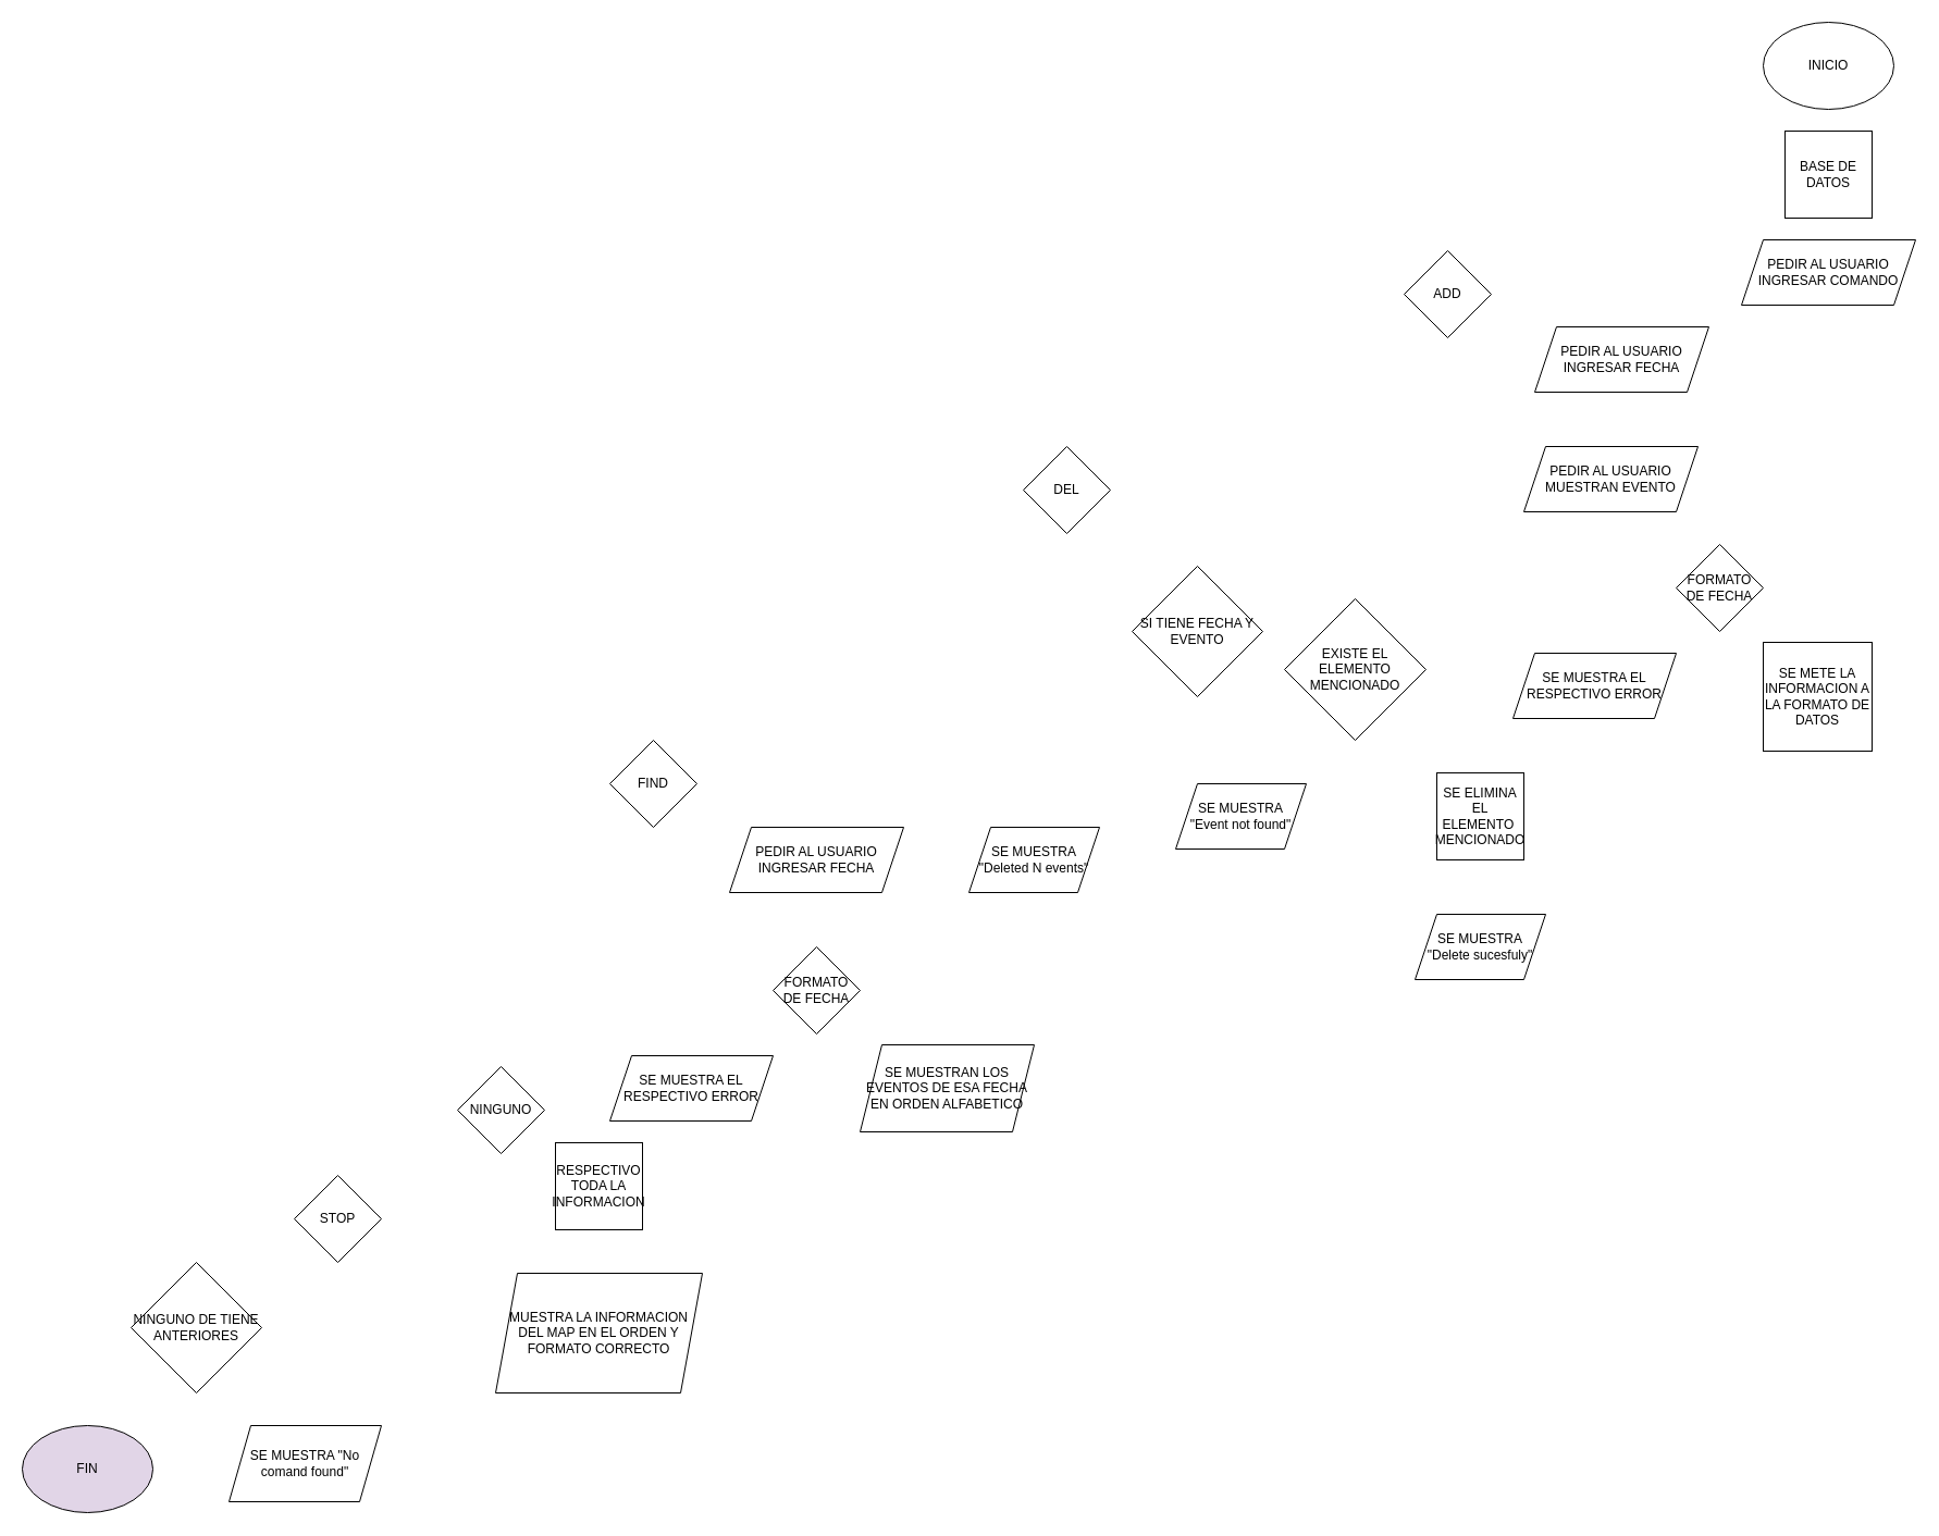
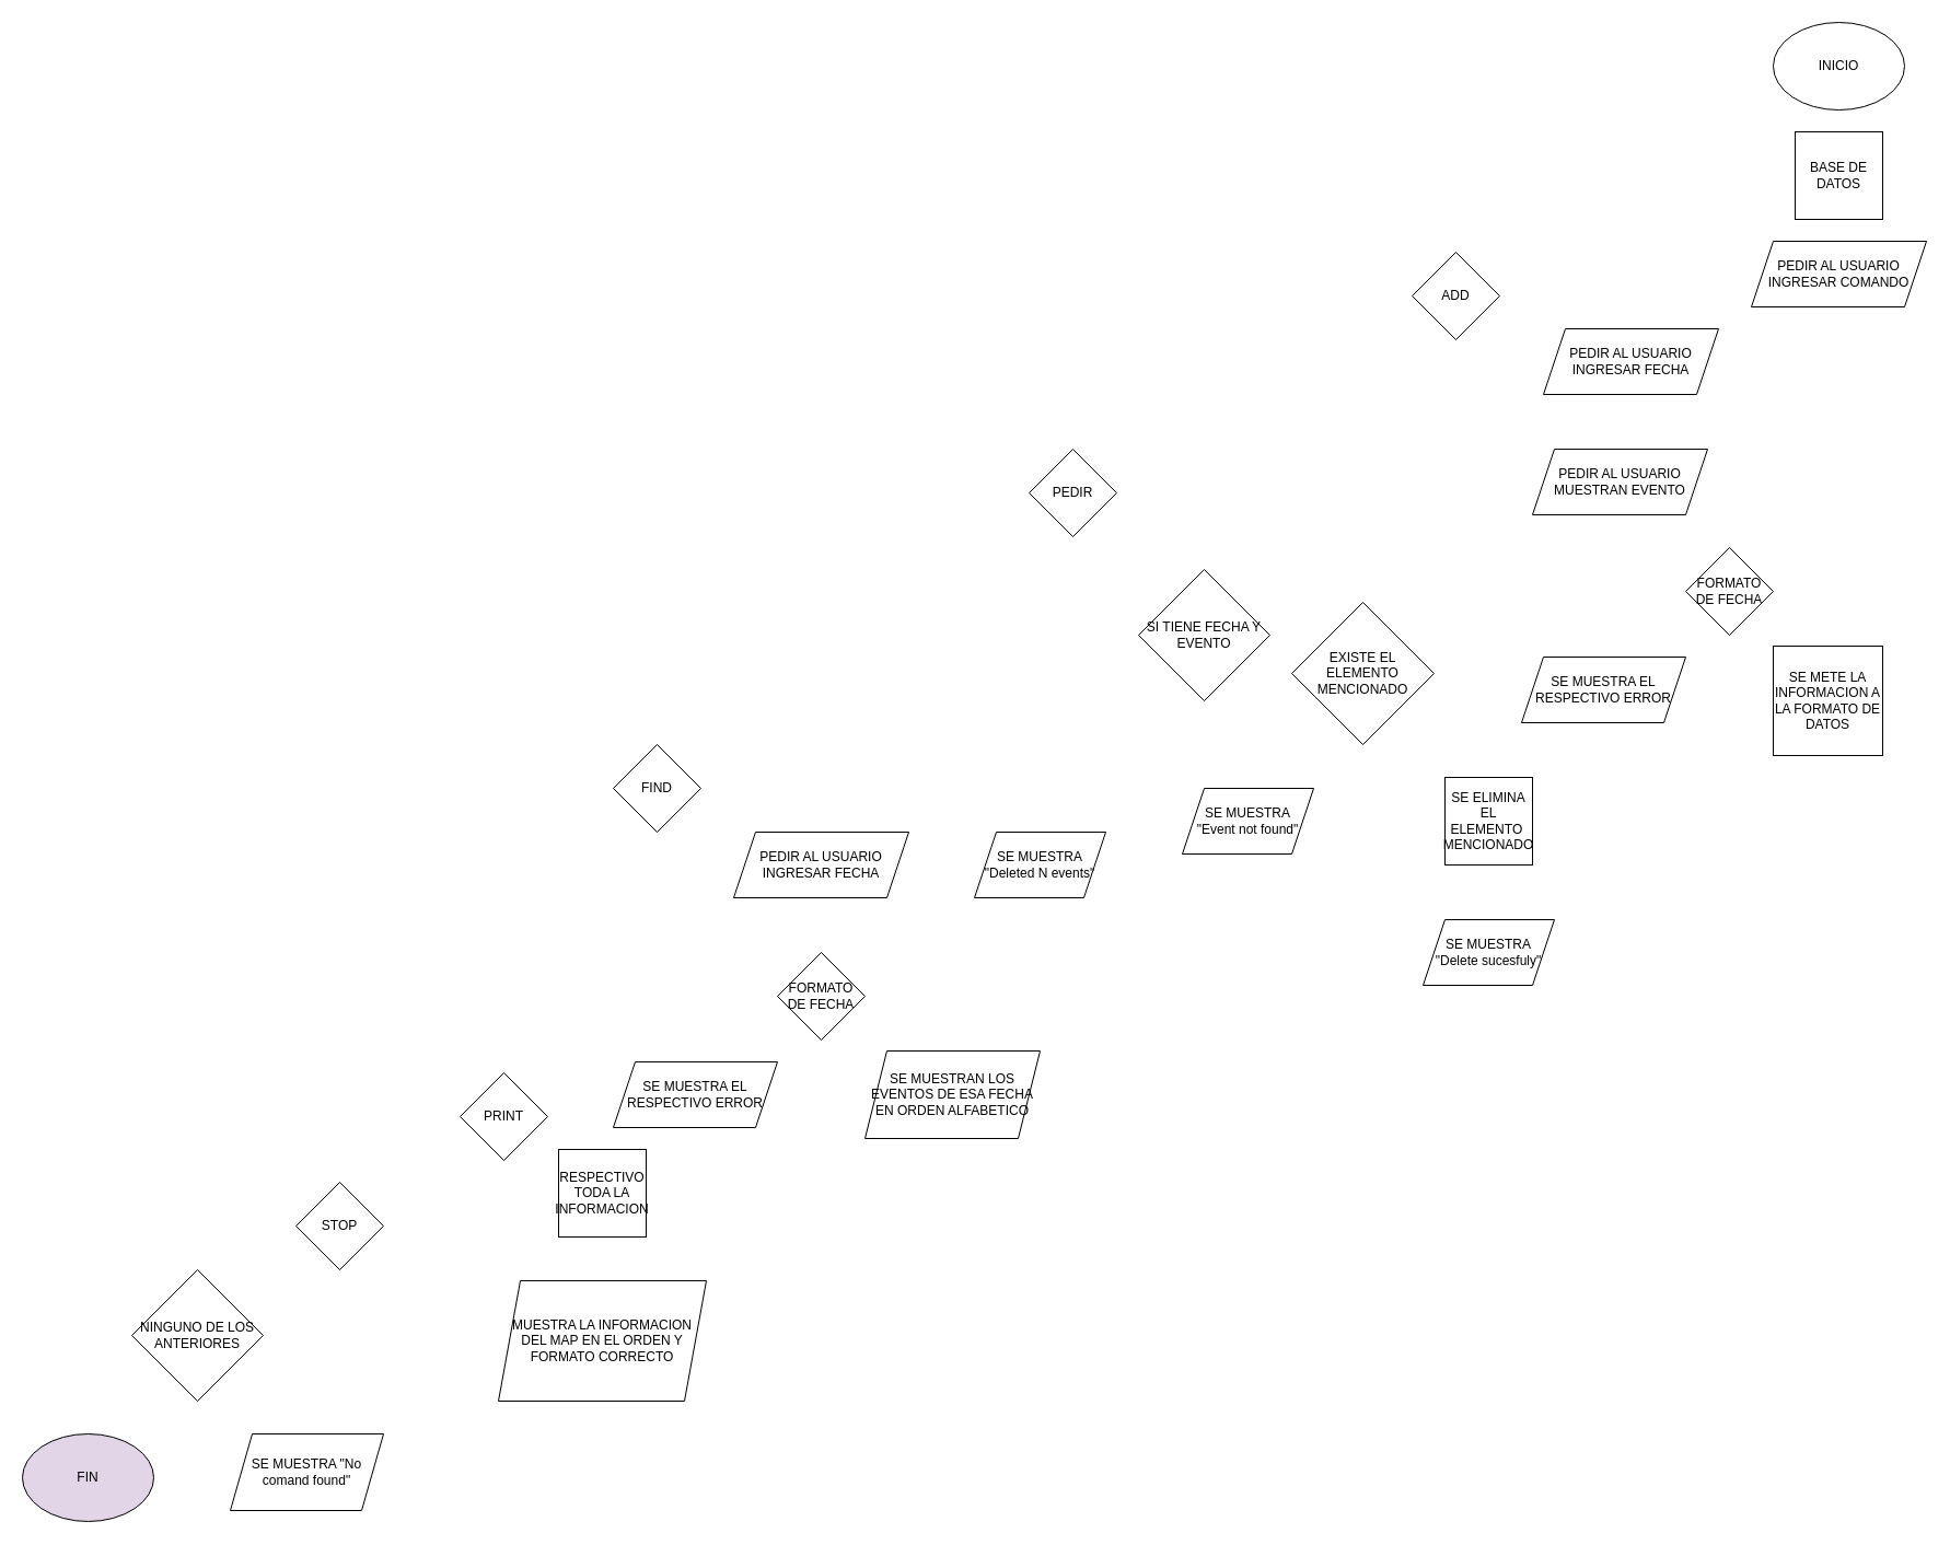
- <mxCell id="6" value="DEL" style="rhombus;whiteSpace=wrap;html=1;" vertex="1" parent="1"><mxGeometry x="940" y="410" width="80" height="80" as="geometry" /></mxCell>
+ <mxCell id="6" value="PEDIR" style="rhombus;whiteSpace=wrap;html=1;" vertex="1" parent="1"><mxGeometry x="940" y="410" width="80" height="80" as="geometry" /></mxCell>
- <mxCell id="8" value="NINGUNO" style="rhombus;whiteSpace=wrap;html=1;" vertex="1" parent="1"><mxGeometry x="420" y="980" width="80" height="80" as="geometry" /></mxCell>
+ <mxCell id="8" value="PRINT" style="rhombus;whiteSpace=wrap;html=1;" vertex="1" parent="1"><mxGeometry x="420" y="980" width="80" height="80" as="geometry" /></mxCell>
- <mxCell id="10" value="NINGUNO DE TIENE ANTERIORES" style="rhombus;whiteSpace=wrap;html=1;" vertex="1" parent="1"><mxGeometry x="120" y="1160" width="120" height="120" as="geometry" /></mxCell>
+ <mxCell id="10" value="NINGUNO DE LOS ANTERIORES" style="rhombus;whiteSpace=wrap;html=1;" vertex="1" parent="1"><mxGeometry x="120" y="1160" width="120" height="120" as="geometry" /></mxCell>
